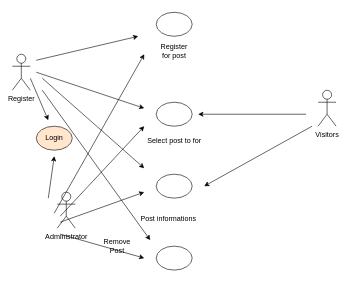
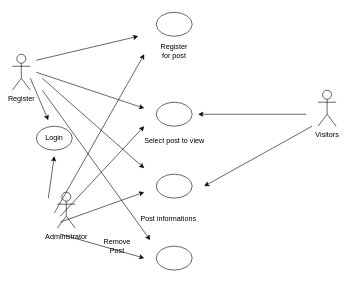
- <mxCell id="5" value="Login" style="ellipse;whiteSpace=wrap;html=1;fillColor=#ffe6cc;" parent="1" vertex="1"><mxGeometry x="60" y="210" width="60" height="40" as="geometry" /></mxCell>
+ <mxCell id="5" value="Login" style="ellipse;whiteSpace=wrap;html=1;" parent="1" vertex="1"><mxGeometry x="60" y="210" width="60" height="40" as="geometry" /></mxCell>
- <mxCell id="13" value="Select post to for" style="text;html=1;align=center;verticalAlign=middle;resizable=0;points=[];autosize=1;strokeColor=none;fillColor=none;" vertex="1" parent="1"><mxGeometry x="230" y="220" width="120" height="30" as="geometry" /></mxCell>
+ <mxCell id="13" value="Select post to view" style="text;html=1;align=center;verticalAlign=middle;resizable=0;points=[];autosize=1;strokeColor=none;fillColor=none;" vertex="1" parent="1"><mxGeometry x="230" y="220" width="120" height="30" as="geometry" /></mxCell>
